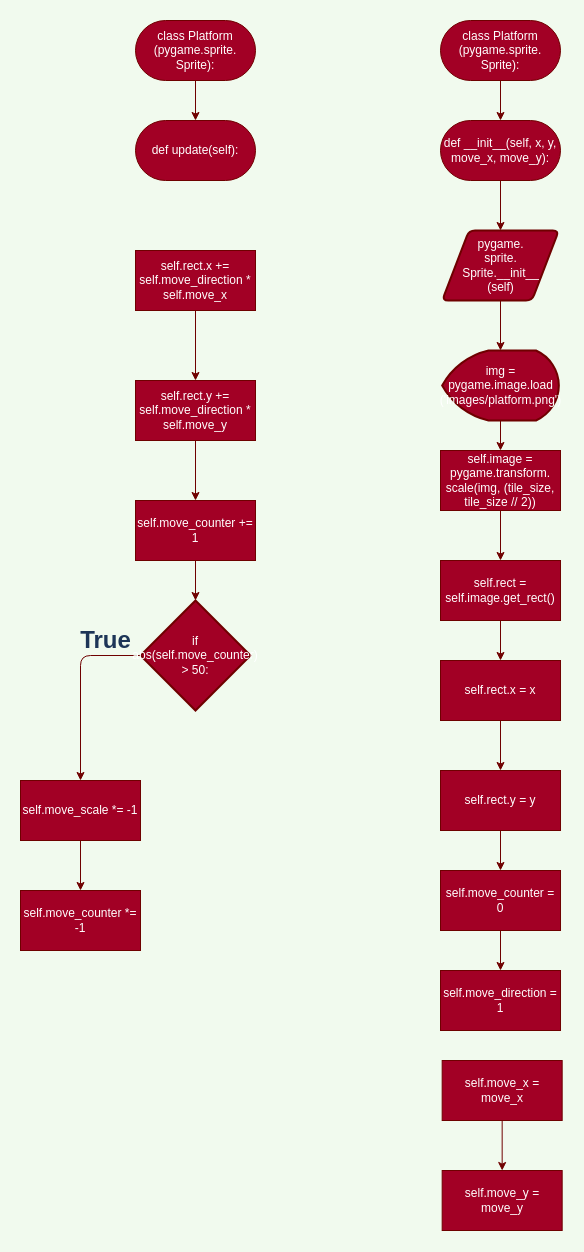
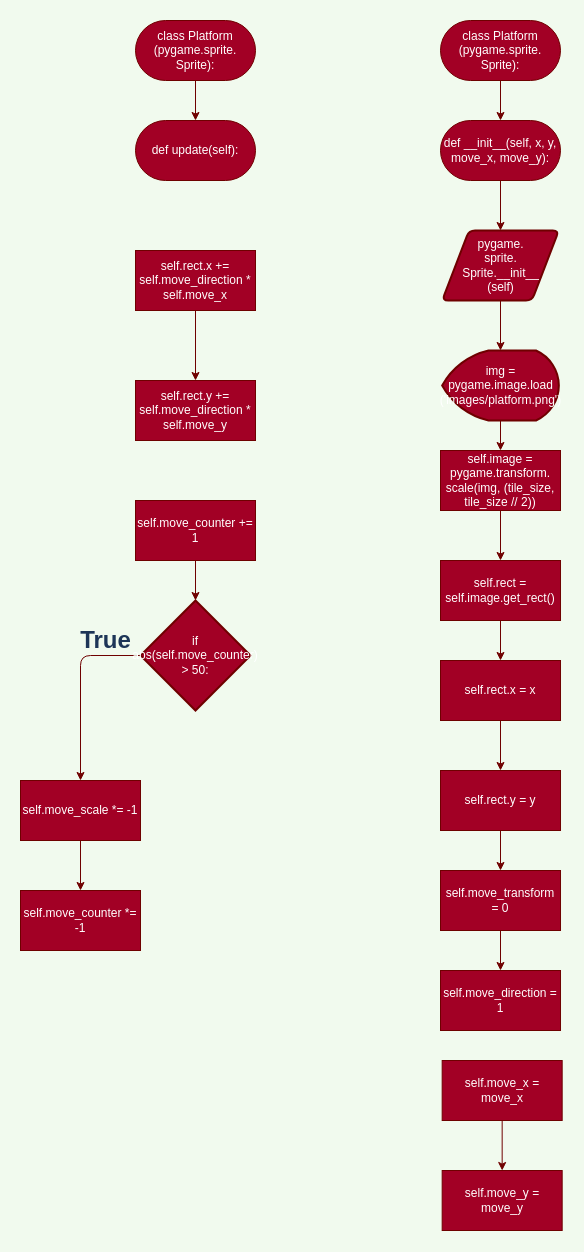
- <mxCell id="29" style="edgeStyle=orthogonalEdgeStyle;curved=0;rounded=1;sketch=0;orthogonalLoop=1;jettySize=auto;html=1;exitX=0.5;exitY=1;exitDx=0;exitDy=0;entryX=0.5;entryY=0;entryDx=0;entryDy=0;fontColor=#1D3557;strokeColor=#6F0000;fillColor=#a20025;" edge="1" parent="1" source="30" target="32"><mxGeometry relative="1" as="geometry" /></mxCell>
- <mxCell id="19" value="self.move_counter = 0" style="rounded=0;whiteSpace=wrap;html=1;sketch=0;fontColor=#ffffff;strokeColor=#6F0000;fillColor=#a20025;" vertex="1" parent="1"><mxGeometry x="440.01" y="870" width="120" height="60" as="geometry" /></mxCell>
+ <mxCell id="19" value="self.move_transform = 0" style="rounded=0;whiteSpace=wrap;html=1;sketch=0;fontColor=#ffffff;strokeColor=#6F0000;fillColor=#a20025;" vertex="1" parent="1"><mxGeometry x="440.01" y="870" width="120" height="60" as="geometry" /></mxCell>
